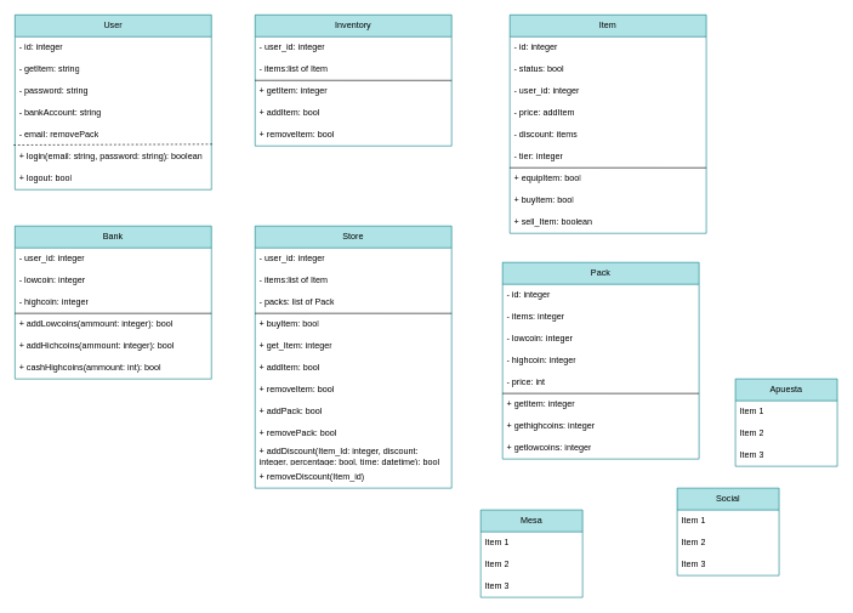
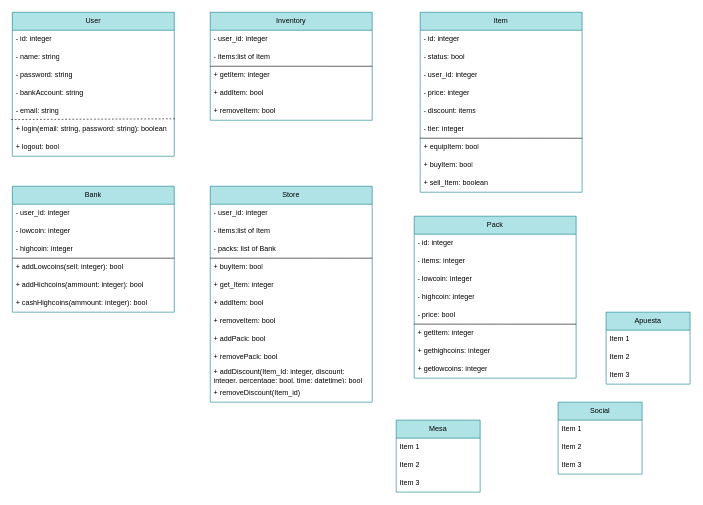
- <mxCell id="4" value="- getItem: string" style="text;strokeColor=none;fillColor=none;align=left;verticalAlign=middle;spacingLeft=4;spacingRight=4;overflow=hidden;points=[[0,0.5],[1,0.5]];portConstraint=eastwest;rotatable=0;whiteSpace=wrap;html=1;" parent="2" vertex="1"><mxGeometry y="60" width="270" height="30" as="geometry" /></mxCell>
+ <mxCell id="4" value="- name: string" style="text;strokeColor=none;fillColor=none;align=left;verticalAlign=middle;spacingLeft=4;spacingRight=4;overflow=hidden;points=[[0,0.5],[1,0.5]];portConstraint=eastwest;rotatable=0;whiteSpace=wrap;html=1;" parent="2" vertex="1"><mxGeometry y="60" width="270" height="30" as="geometry" /></mxCell>
- <mxCell id="34" value="- price: addItem" style="text;strokeColor=none;fillColor=none;align=left;verticalAlign=middle;spacingLeft=4;spacingRight=4;overflow=hidden;points=[[0,0.5],[1,0.5]];portConstraint=eastwest;rotatable=0;whiteSpace=wrap;html=1;" vertex="1" parent="30"><mxGeometry y="120" width="270" height="30" as="geometry" /></mxCell>
+ <mxCell id="34" value="- price: integer" style="text;strokeColor=none;fillColor=none;align=left;verticalAlign=middle;spacingLeft=4;spacingRight=4;overflow=hidden;points=[[0,0.5],[1,0.5]];portConstraint=eastwest;rotatable=0;whiteSpace=wrap;html=1;" vertex="1" parent="30"><mxGeometry y="120" width="270" height="30" as="geometry" /></mxCell>
- <mxCell id="7" value="- email: removePack" style="text;strokeColor=none;fillColor=none;align=left;verticalAlign=middle;spacingLeft=4;spacingRight=4;overflow=hidden;points=[[0,0.5],[1,0.5]];portConstraint=eastwest;rotatable=0;whiteSpace=wrap;html=1;" vertex="1" parent="2"><mxGeometry y="150" width="270" height="30" as="geometry" /></mxCell>
+ <mxCell id="7" value="- email: string" style="text;strokeColor=none;fillColor=none;align=left;verticalAlign=middle;spacingLeft=4;spacingRight=4;overflow=hidden;points=[[0,0.5],[1,0.5]];portConstraint=eastwest;rotatable=0;whiteSpace=wrap;html=1;" vertex="1" parent="2"><mxGeometry y="150" width="270" height="30" as="geometry" /></mxCell>
- <mxCell id="52" value="- packs: list of Pack" style="text;strokeColor=none;fillColor=none;align=left;verticalAlign=middle;spacingLeft=4;spacingRight=4;overflow=hidden;points=[[0,0.5],[1,0.5]];portConstraint=eastwest;rotatable=0;whiteSpace=wrap;html=1;" vertex="1" parent="49"><mxGeometry y="90" width="270" height="30" as="geometry" /></mxCell>
+ <mxCell id="52" value="- packs: list of Bank" style="text;strokeColor=none;fillColor=none;align=left;verticalAlign=middle;spacingLeft=4;spacingRight=4;overflow=hidden;points=[[0,0.5],[1,0.5]];portConstraint=eastwest;rotatable=0;whiteSpace=wrap;html=1;" vertex="1" parent="49"><mxGeometry y="90" width="270" height="30" as="geometry" /></mxCell>
- <mxCell id="45" value="&lt;div&gt;+ addLowcoins(ammount: integer): bool&amp;nbsp; &lt;br&gt;&lt;/div&gt;" style="text;strokeColor=none;fillColor=none;align=left;verticalAlign=middle;spacingLeft=4;spacingRight=4;overflow=hidden;points=[[0,0.5],[1,0.5]];portConstraint=eastwest;rotatable=0;whiteSpace=wrap;html=1;" vertex="1" parent="41"><mxGeometry y="120" width="270" height="30" as="geometry" /></mxCell>
+ <mxCell id="45" value="&lt;div&gt;+ addLowcoins(sell: integer): bool&amp;nbsp; &lt;br&gt;&lt;/div&gt;" style="text;strokeColor=none;fillColor=none;align=left;verticalAlign=middle;spacingLeft=4;spacingRight=4;overflow=hidden;points=[[0,0.5],[1,0.5]];portConstraint=eastwest;rotatable=0;whiteSpace=wrap;html=1;" vertex="1" parent="41"><mxGeometry y="120" width="270" height="30" as="geometry" /></mxCell>
- <mxCell id="48" value="+ cashHighcoins(ammount: int): bool" style="text;strokeColor=none;fillColor=none;align=left;verticalAlign=middle;spacingLeft=4;spacingRight=4;overflow=hidden;points=[[0,0.5],[1,0.5]];portConstraint=eastwest;rotatable=0;whiteSpace=wrap;html=1;" vertex="1" parent="41"><mxGeometry y="180" width="270" height="30" as="geometry" /></mxCell>
+ <mxCell id="48" value="+ cashHighcoins(ammount: integer): bool" style="text;strokeColor=none;fillColor=none;align=left;verticalAlign=middle;spacingLeft=4;spacingRight=4;overflow=hidden;points=[[0,0.5],[1,0.5]];portConstraint=eastwest;rotatable=0;whiteSpace=wrap;html=1;" vertex="1" parent="41"><mxGeometry y="180" width="270" height="30" as="geometry" /></mxCell>
- <mxCell id="67" value="- price: int" style="text;strokeColor=none;fillColor=none;align=left;verticalAlign=middle;spacingLeft=4;spacingRight=4;overflow=hidden;points=[[0,0.5],[1,0.5]];portConstraint=eastwest;rotatable=0;whiteSpace=wrap;html=1;" vertex="1" parent="62"><mxGeometry y="150" width="270" height="30" as="geometry" /></mxCell>
+ <mxCell id="67" value="- price: bool" style="text;strokeColor=none;fillColor=none;align=left;verticalAlign=middle;spacingLeft=4;spacingRight=4;overflow=hidden;points=[[0,0.5],[1,0.5]];portConstraint=eastwest;rotatable=0;whiteSpace=wrap;html=1;" vertex="1" parent="62"><mxGeometry y="150" width="270" height="30" as="geometry" /></mxCell>
